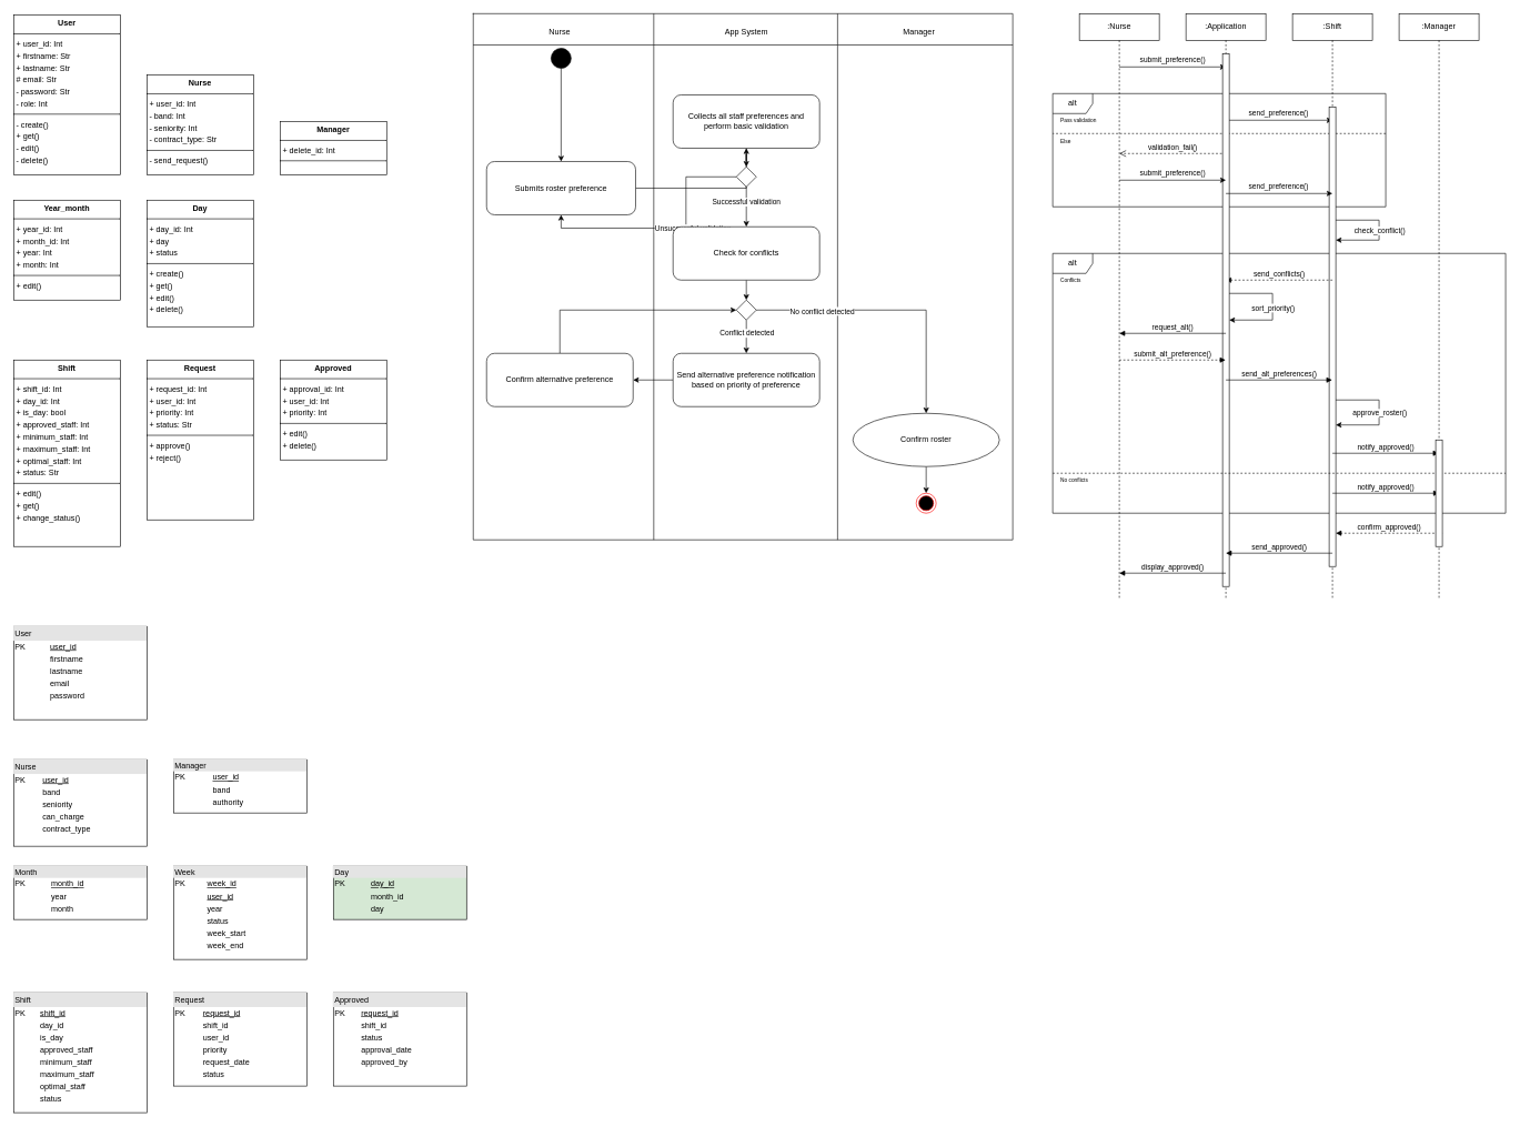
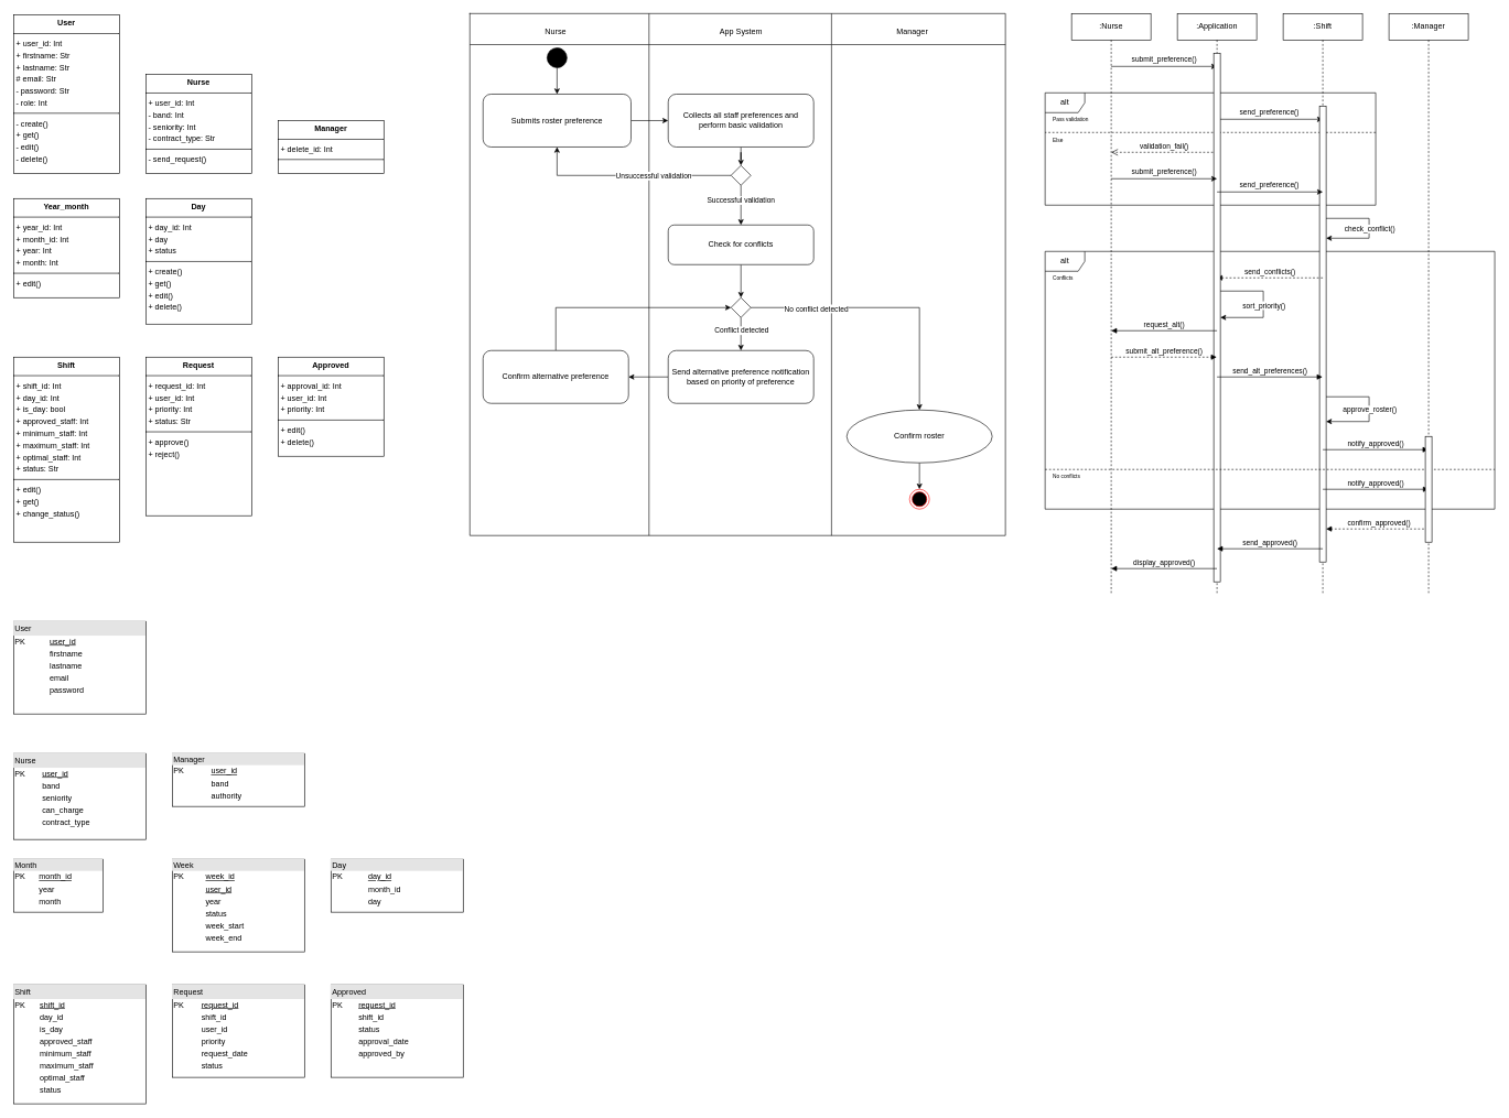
- <mxCell id="27" value="Submits roster preference" style="rounded=1;whiteSpace=wrap;html=1;" parent="1" vertex="1"><mxGeometry x="730" y="242" width="223.75" height="80" as="geometry" /></mxCell>
+ <mxCell id="27" value="Submits roster preference" style="rounded=1;whiteSpace=wrap;html=1;" parent="1" vertex="1"><mxGeometry x="730" y="142" width="223.75" height="80" as="geometry" /></mxCell>
- <mxCell id="37" value="Check for conflicts" style="rounded=1;whiteSpace=wrap;html=1;" parent="1" vertex="1"><mxGeometry x="1010" y="340" width="220" height="80" as="geometry" /></mxCell>
+ <mxCell id="37" value="Check for conflicts" style="rounded=1;whiteSpace=wrap;html=1;" parent="1" vertex="1"><mxGeometry x="1010" y="340" width="220" height="60" as="geometry" /></mxCell>
- <mxCell id="91" value="&lt;div style=&quot;box-sizing:border-box;width:100%;background:#e4e4e4;padding:2px;&quot;&gt;Month&lt;/div&gt;&lt;table style=&quot;width:100%;font-size:1em;&quot; cellpadding=&quot;2&quot; cellspacing=&quot;0&quot;&gt;&lt;tbody&gt;&lt;tr&gt;&lt;td&gt;PK&lt;/td&gt;&lt;td&gt;&lt;u&gt;month_id&lt;/u&gt;&lt;/td&gt;&lt;/tr&gt;&lt;tr&gt;&lt;td&gt;&lt;br&gt;&lt;/td&gt;&lt;td&gt;year&lt;/td&gt;&lt;/tr&gt;&lt;tr&gt;&lt;td&gt;&lt;/td&gt;&lt;td&gt;month&lt;/td&gt;&lt;/tr&gt;&lt;/tbody&gt;&lt;/table&gt;" style="verticalAlign=top;align=left;overflow=fill;html=1;whiteSpace=wrap;" parent="1" vertex="1"><mxGeometry x="20" y="1300" width="200" height="80" as="geometry" /></mxCell>
+ <mxCell id="91" value="&lt;div style=&quot;box-sizing:border-box;width:100%;background:#e4e4e4;padding:2px;&quot;&gt;Month&lt;/div&gt;&lt;table style=&quot;width:100%;font-size:1em;&quot; cellpadding=&quot;2&quot; cellspacing=&quot;0&quot;&gt;&lt;tbody&gt;&lt;tr&gt;&lt;td&gt;PK&lt;/td&gt;&lt;td&gt;&lt;u&gt;month_id&lt;/u&gt;&lt;/td&gt;&lt;/tr&gt;&lt;tr&gt;&lt;td&gt;&lt;br&gt;&lt;/td&gt;&lt;td&gt;year&lt;/td&gt;&lt;/tr&gt;&lt;tr&gt;&lt;td&gt;&lt;/td&gt;&lt;td&gt;month&lt;/td&gt;&lt;/tr&gt;&lt;/tbody&gt;&lt;/table&gt;" style="verticalAlign=top;align=left;overflow=fill;html=1;whiteSpace=wrap;" parent="1" vertex="1"><mxGeometry x="20" y="1300" width="135" height="80" as="geometry" /></mxCell>
- <mxCell id="93" value="&lt;div style=&quot;box-sizing:border-box;width:100%;background:#e4e4e4;padding:2px;&quot;&gt;Day&lt;/div&gt;&lt;table style=&quot;width:100%;font-size:1em;&quot; cellpadding=&quot;2&quot; cellspacing=&quot;0&quot;&gt;&lt;tbody&gt;&lt;tr&gt;&lt;td&gt;PK&lt;/td&gt;&lt;td&gt;&lt;u&gt;day_id&lt;/u&gt;&lt;/td&gt;&lt;/tr&gt;&lt;tr&gt;&lt;td&gt;&lt;br&gt;&lt;/td&gt;&lt;td&gt;month_id&lt;/td&gt;&lt;/tr&gt;&lt;tr&gt;&lt;td&gt;&lt;/td&gt;&lt;td&gt;day&lt;/td&gt;&lt;/tr&gt;&lt;/tbody&gt;&lt;/table&gt;" style="verticalAlign=top;align=left;overflow=fill;html=1;whiteSpace=wrap;fillColor=#d5e8d4;" parent="1" vertex="1"><mxGeometry x="500" y="1300" width="200" height="80" as="geometry" /></mxCell>
+ <mxCell id="93" value="&lt;div style=&quot;box-sizing:border-box;width:100%;background:#e4e4e4;padding:2px;&quot;&gt;Day&lt;/div&gt;&lt;table style=&quot;width:100%;font-size:1em;&quot; cellpadding=&quot;2&quot; cellspacing=&quot;0&quot;&gt;&lt;tbody&gt;&lt;tr&gt;&lt;td&gt;PK&lt;/td&gt;&lt;td&gt;&lt;u&gt;day_id&lt;/u&gt;&lt;/td&gt;&lt;/tr&gt;&lt;tr&gt;&lt;td&gt;&lt;br&gt;&lt;/td&gt;&lt;td&gt;month_id&lt;/td&gt;&lt;/tr&gt;&lt;tr&gt;&lt;td&gt;&lt;/td&gt;&lt;td&gt;day&lt;/td&gt;&lt;/tr&gt;&lt;/tbody&gt;&lt;/table&gt;" style="verticalAlign=top;align=left;overflow=fill;html=1;whiteSpace=wrap;" parent="1" vertex="1"><mxGeometry x="500" y="1300" width="200" height="80" as="geometry" /></mxCell>
